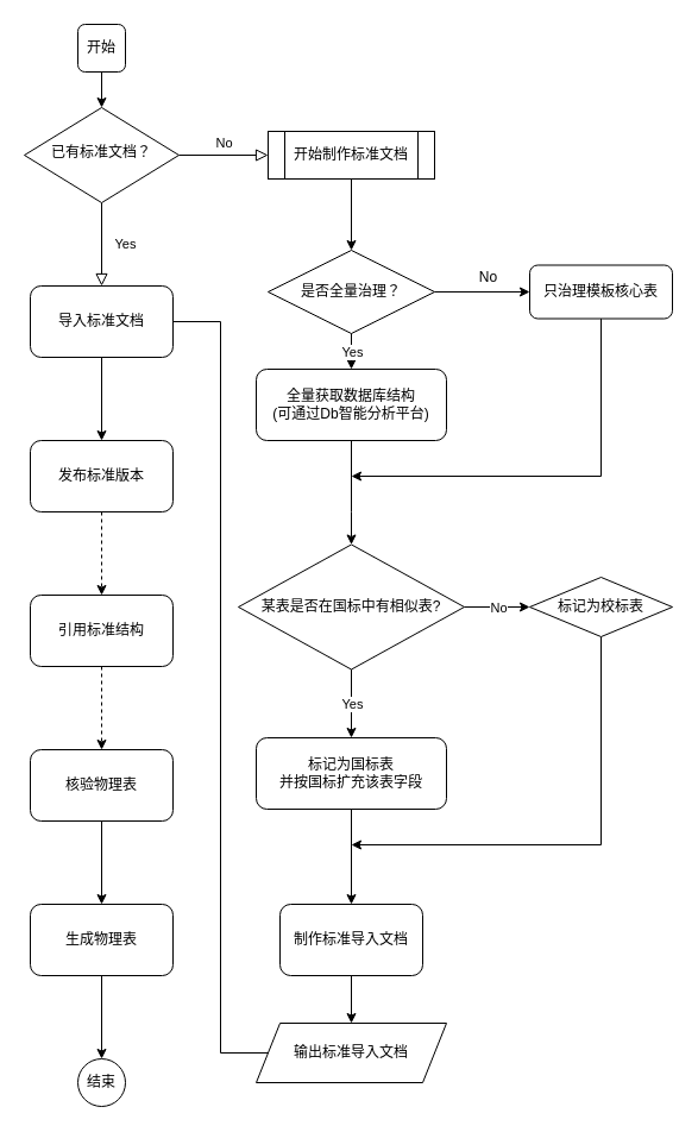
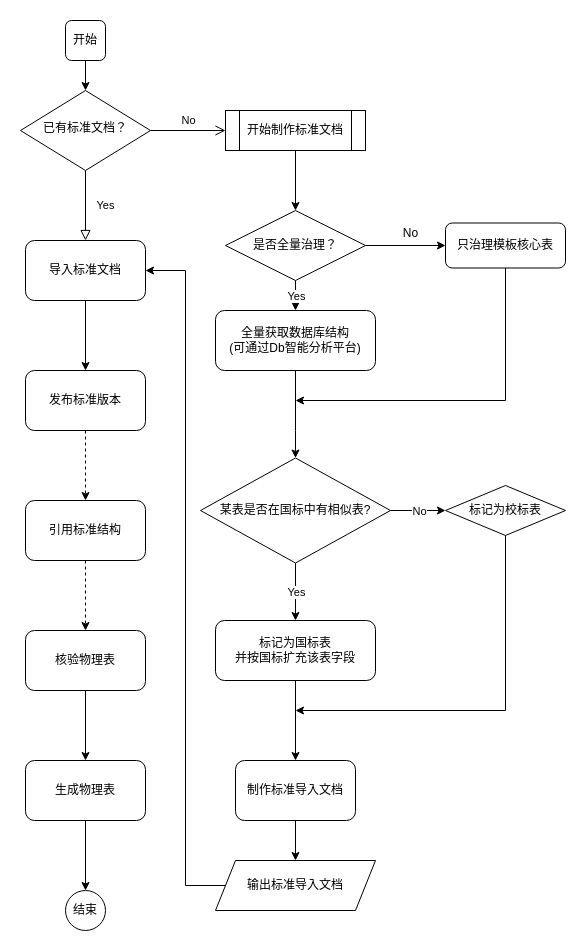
- <mxCell id="3" value="No" style="edgeStyle=orthogonalEdgeStyle;rounded=0;html=1;jettySize=auto;orthogonalLoop=1;fontSize=11;endArrow=block;endFill=0;endSize=8;strokeWidth=1;shadow=0;labelBackgroundColor=none;entryX=0;entryY=0.5;entryDx=0;entryDy=0;" parent="1" source="4" target="8" edge="1"><mxGeometry y="10" relative="1" as="geometry"><mxPoint as="offset" /><mxPoint x="185" y="130" as="targetPoint" /></mxGeometry></mxCell>
+ <mxCell id="3" value="No" style="edgeStyle=orthogonalEdgeStyle;rounded=0;html=1;jettySize=auto;orthogonalLoop=1;fontSize=11;endArrow=open;endFill=0;endSize=8;strokeWidth=1;shadow=0;labelBackgroundColor=none;entryX=0;entryY=0.5;entryDx=0;entryDy=0;" parent="1" source="4" target="8" edge="1"><mxGeometry y="10" relative="1" as="geometry"><mxPoint as="offset" /><mxPoint x="185" y="130" as="targetPoint" /></mxGeometry></mxCell>
- <mxCell id="36" style="edgeStyle=orthogonalEdgeStyle;rounded=0;orthogonalLoop=1;jettySize=auto;html=1;shadow=0;entryX=1;entryY=0.5;entryDx=0;entryDy=0;endArrow=none;" edge="1" parent="1" source="37" target="10"><mxGeometry relative="1" as="geometry"><mxPoint x="85" y="210" as="targetPoint" /><Array as="points"><mxPoint x="185" y="885" /><mxPoint x="185" y="270" /></Array></mxGeometry></mxCell>
+ <mxCell id="36" style="edgeStyle=orthogonalEdgeStyle;rounded=0;orthogonalLoop=1;jettySize=auto;html=1;shadow=0;entryX=1;entryY=0.5;entryDx=0;entryDy=0;" edge="1" parent="1" source="37" target="10"><mxGeometry relative="1" as="geometry"><mxPoint x="85" y="210" as="targetPoint" /><Array as="points"><mxPoint x="185" y="885" /><mxPoint x="185" y="270" /></Array></mxGeometry></mxCell>
